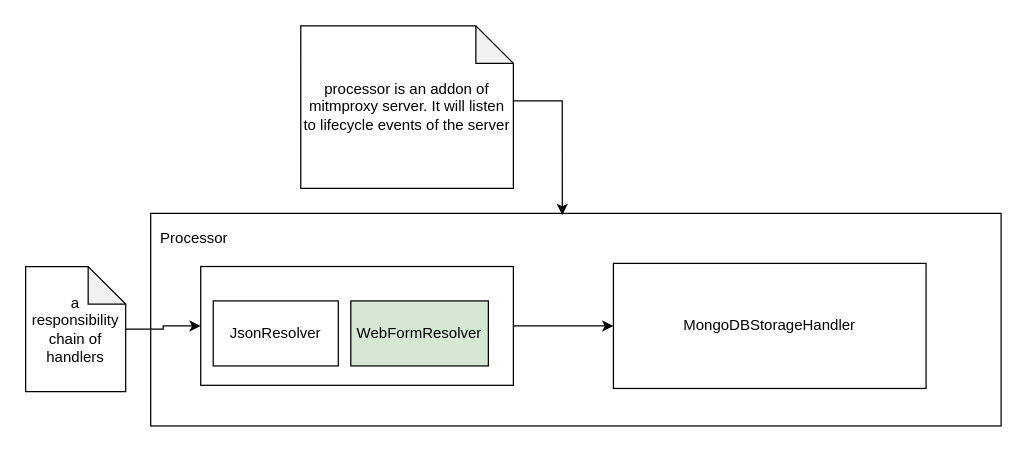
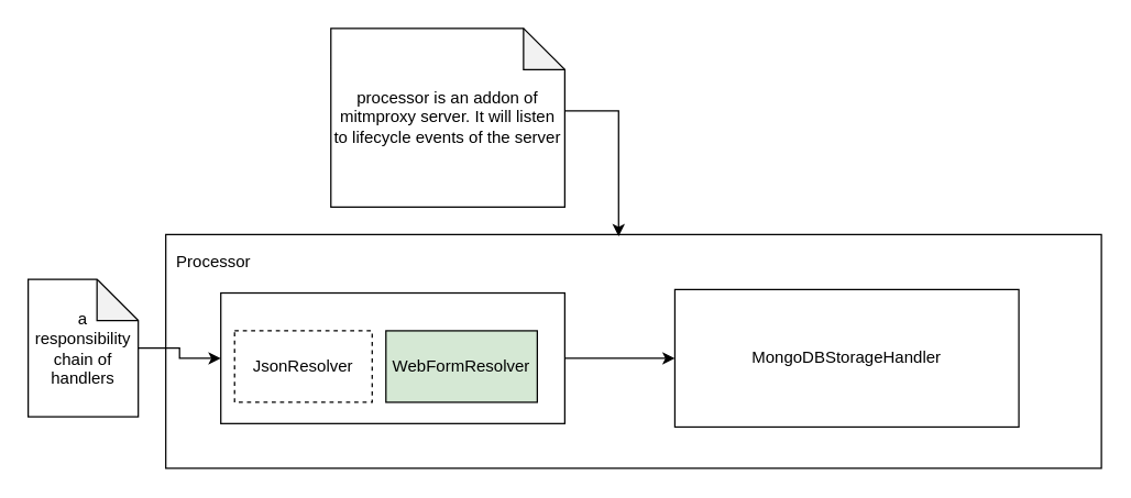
- <mxCell id="11" value="a responsibility chain of handlers" style="shape=note;whiteSpace=wrap;html=1;backgroundOutline=1;darkOpacity=0.05;" vertex="1" parent="1"><mxGeometry x="20" y="212.5" width="80" height="100" as="geometry" /></mxCell>
+ <mxCell id="11" value="a responsibility chain of handlers" style="shape=note;whiteSpace=wrap;html=1;backgroundOutline=1;darkOpacity=0.05;" vertex="1" parent="1"><mxGeometry x="20" y="202.5" width="80" height="100" as="geometry" /></mxCell>
- <mxCell id="8" value="JsonResolver" style="rounded=0;whiteSpace=wrap;html=1;" vertex="1" parent="1"><mxGeometry x="170" y="240" width="100" height="52" as="geometry" /></mxCell>
+ <mxCell id="8" value="JsonResolver" style="rounded=0;whiteSpace=wrap;html=1;dashed=1;" vertex="1" parent="1"><mxGeometry x="170" y="240" width="100" height="52" as="geometry" /></mxCell>
